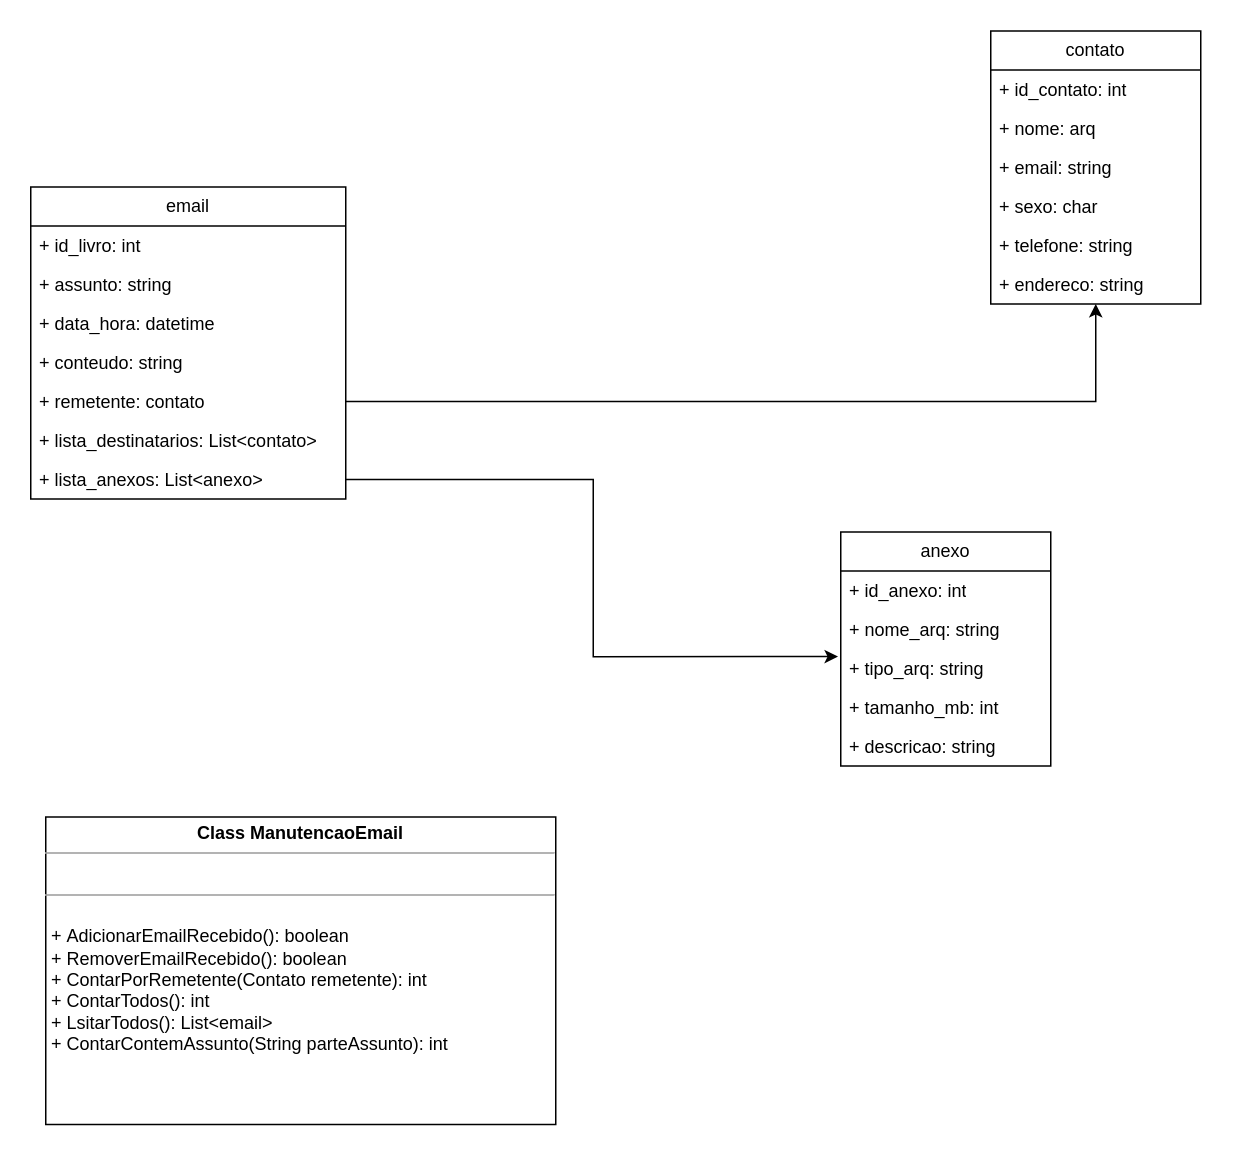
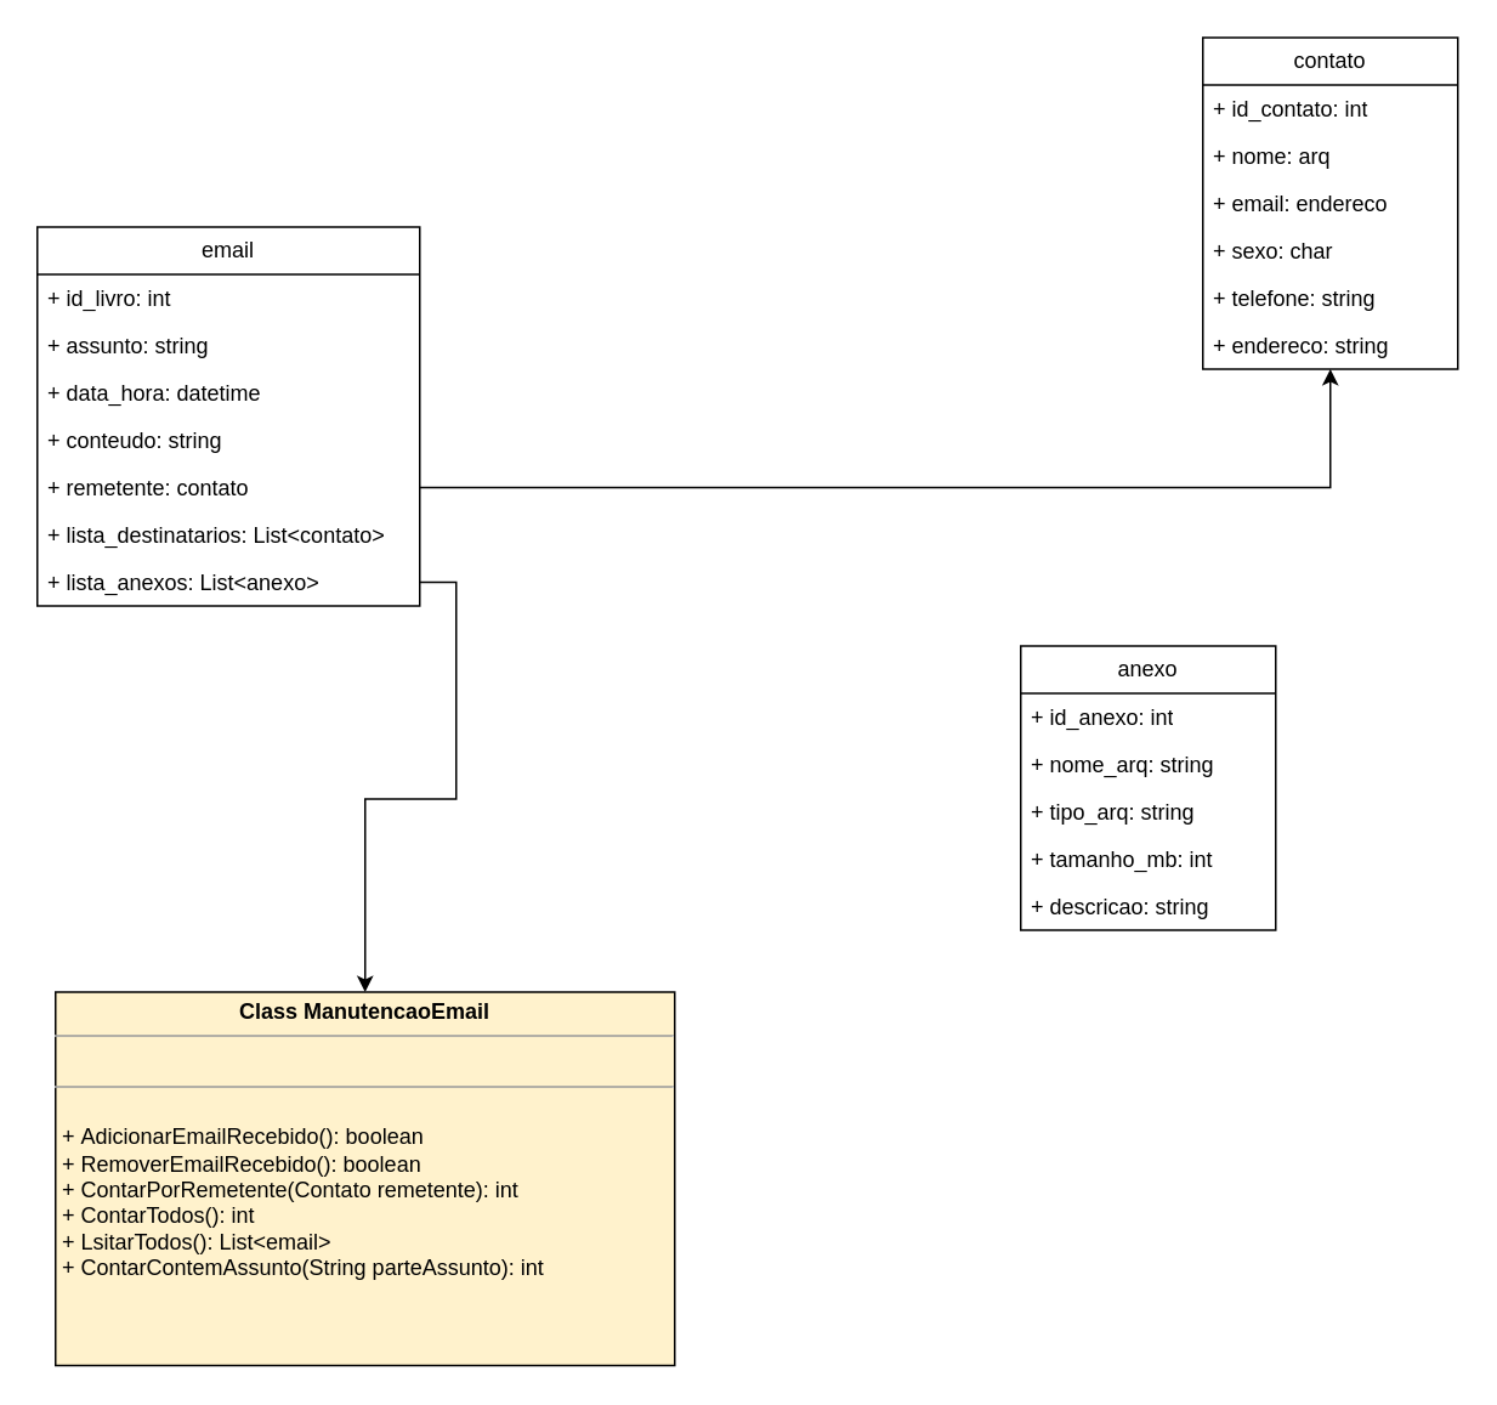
- <mxCell id="14" value="+ email: string" style="text;strokeColor=none;fillColor=none;align=left;verticalAlign=top;spacingLeft=4;spacingRight=4;overflow=hidden;rotatable=0;points=[[0,0.5],[1,0.5]];portConstraint=eastwest;whiteSpace=wrap;html=1;" parent="11" vertex="1"><mxGeometry y="78" width="140" height="26" as="geometry" /></mxCell>
+ <mxCell id="14" value="+ email: endereco" style="text;strokeColor=none;fillColor=none;align=left;verticalAlign=top;spacingLeft=4;spacingRight=4;overflow=hidden;rotatable=0;points=[[0,0.5],[1,0.5]];portConstraint=eastwest;whiteSpace=wrap;html=1;" parent="11" vertex="1"><mxGeometry y="78" width="140" height="26" as="geometry" /></mxCell>
- <mxCell id="10" style="edgeStyle=orthogonalEdgeStyle;rounded=0;orthogonalLoop=1;jettySize=auto;html=1;entryX=-0.013;entryY=0.195;entryDx=0;entryDy=0;entryPerimeter=0;" parent="1" source="9" target="21" edge="1"><mxGeometry relative="1" as="geometry" /></mxCell>
+ <mxCell id="10" style="edgeStyle=orthogonalEdgeStyle;rounded=0;orthogonalLoop=1;jettySize=auto;html=1;" parent="1" source="9" target="25" edge="1"><mxGeometry relative="1" as="geometry" /></mxCell>
- <mxCell id="25" value="&lt;p style=&quot;margin:0px;margin-top:4px;text-align:center;&quot;&gt;&lt;b&gt;Class ManutencaoEmail&lt;/b&gt;&lt;/p&gt;&lt;hr size=&quot;1&quot;&gt;&lt;p style=&quot;margin:0px;margin-left:4px;&quot;&gt;&lt;br&gt;&lt;/p&gt;&lt;hr size=&quot;1&quot;&gt;&lt;p style=&quot;margin:0px;margin-left:4px;&quot;&gt;&lt;br&gt;&lt;/p&gt;&lt;p style=&quot;margin:0px;margin-left:4px;&quot;&gt;+&amp;nbsp;AdicionarEmailRecebido(): boolean&lt;/p&gt;&lt;p style=&quot;margin:0px;margin-left:4px;&quot;&gt;+ RemoverEmailRecebido(): boolean&lt;/p&gt;&lt;p style=&quot;margin:0px;margin-left:4px;&quot;&gt;+ ContarPorRemetente(Contato remetente): int&lt;/p&gt;&lt;p style=&quot;margin:0px;margin-left:4px;&quot;&gt;+ ContarTodos(): int&lt;/p&gt;&lt;p style=&quot;margin:0px;margin-left:4px;&quot;&gt;+ LsitarTodos(): List&amp;lt;email&amp;gt;&amp;nbsp;&lt;/p&gt;&lt;p style=&quot;margin:0px;margin-left:4px;&quot;&gt;+ ContarContemAssunto(String parteAssunto): int&lt;/p&gt;" style="verticalAlign=top;align=left;overflow=fill;fontSize=12;fontFamily=Helvetica;html=1;whiteSpace=wrap;" parent="1" vertex="1"><mxGeometry x="30" y="544" width="340" height="205" as="geometry" /></mxCell>
+ <mxCell id="25" value="&lt;p style=&quot;margin:0px;margin-top:4px;text-align:center;&quot;&gt;&lt;b&gt;Class ManutencaoEmail&lt;/b&gt;&lt;/p&gt;&lt;hr size=&quot;1&quot;&gt;&lt;p style=&quot;margin:0px;margin-left:4px;&quot;&gt;&lt;br&gt;&lt;/p&gt;&lt;hr size=&quot;1&quot;&gt;&lt;p style=&quot;margin:0px;margin-left:4px;&quot;&gt;&lt;br&gt;&lt;/p&gt;&lt;p style=&quot;margin:0px;margin-left:4px;&quot;&gt;+&amp;nbsp;AdicionarEmailRecebido(): boolean&lt;/p&gt;&lt;p style=&quot;margin:0px;margin-left:4px;&quot;&gt;+ RemoverEmailRecebido(): boolean&lt;/p&gt;&lt;p style=&quot;margin:0px;margin-left:4px;&quot;&gt;+ ContarPorRemetente(Contato remetente): int&lt;/p&gt;&lt;p style=&quot;margin:0px;margin-left:4px;&quot;&gt;+ ContarTodos(): int&lt;/p&gt;&lt;p style=&quot;margin:0px;margin-left:4px;&quot;&gt;+ LsitarTodos(): List&amp;lt;email&amp;gt;&amp;nbsp;&lt;/p&gt;&lt;p style=&quot;margin:0px;margin-left:4px;&quot;&gt;+ ContarContemAssunto(String parteAssunto): int&lt;/p&gt;" style="verticalAlign=top;align=left;overflow=fill;fontSize=12;fontFamily=Helvetica;html=1;whiteSpace=wrap;fillColor=#fff2cc;" parent="1" vertex="1"><mxGeometry x="30" y="544" width="340" height="205" as="geometry" /></mxCell>
